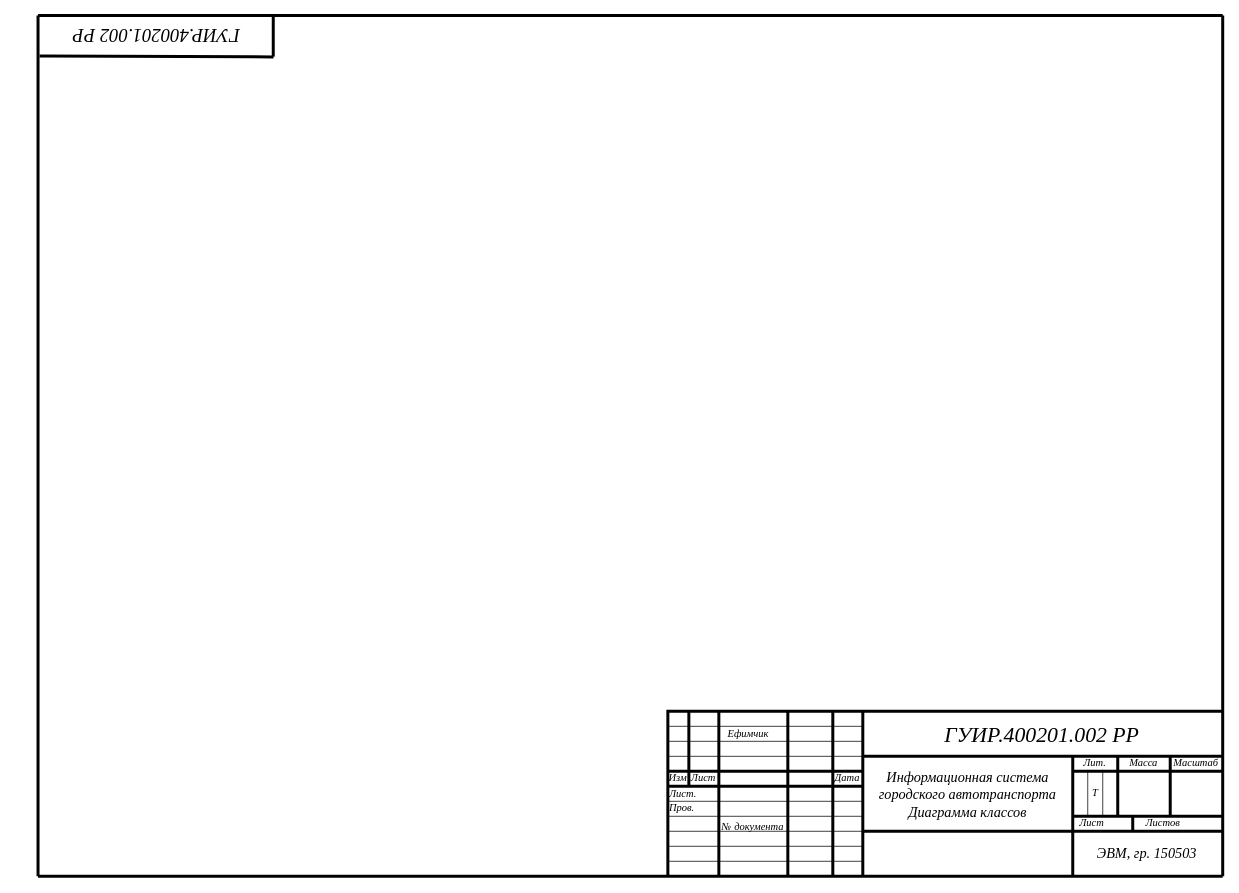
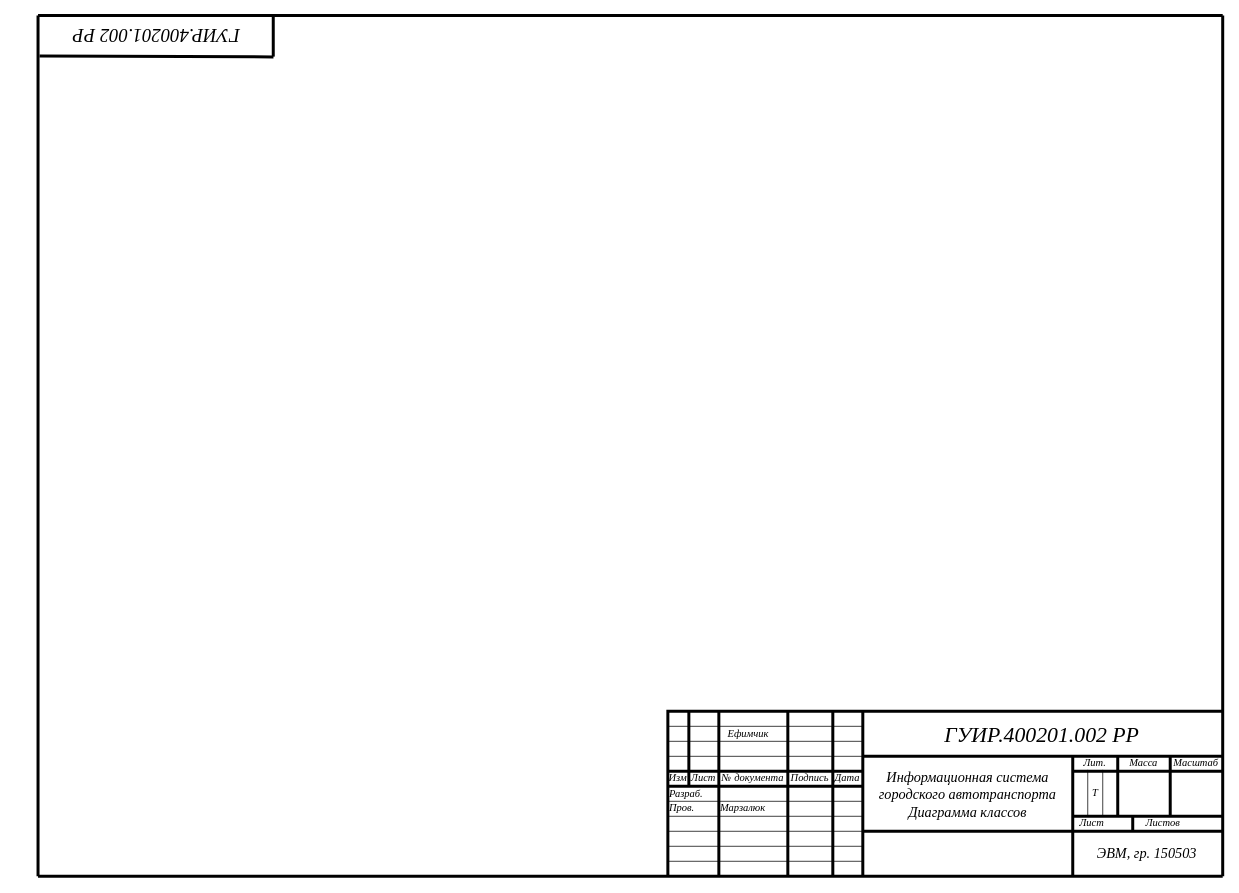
+ <mxCell id="44" value="&lt;font style=&quot;font-size: 14px; color: rgb(0, 0, 0); direction: ltr; letter-spacing: 0px; line-height: 120%; opacity: 1;&quot;&gt;&lt;i style=&quot;font-size: 14px;&quot;&gt;Подпись&lt;br style=&quot;font-size: 14px;&quot;&gt;&lt;/i&gt;&lt;/font&gt;" style="verticalAlign=middle;align=center;vsdxID=32;fillColor=none;gradientColor=none;shape=stencil(nZBLDoAgDERP0z3SIyjew0SURgSD+Lu9kMZoXLhwN9O+tukAlrNpJg1SzDH4QW/URgNYgZTkjA4UkwJUgGXng+6DX1zLfmoymdXo17xh5zmRJ6Q42BWCfc2oJfdAr+Yv+AP9Cb7OJ3H/2JG1HNGz/84klThPVCc=);strokeColor=none;strokeWidth=4;spacingTop=-1;spacingBottom=-1;spacingLeft=-1;spacingRight=0;labelBackgroundColor=none;rounded=0;html=1;whiteSpace=wrap;fontFamily=GOST type B;fontSource=https%3A%2F%2Fdrive.google.com%2Fuc%3Fexport%3Ddownload%26id%3D1UrnLVkHcLbHLojcf2ejICCGZ1GY9liKW;fontSize=14;spacing=0;" parent="10" vertex="1"><mxGeometry x="1052" y="1030.2" width="56" height="16" as="geometry" /></mxCell>
- <mxCell id="59" value="&lt;font style=&quot;font-size: 14px; color: rgb(0, 0, 0); direction: ltr; letter-spacing: 0px; line-height: 120%; opacity: 1;&quot;&gt;&lt;i style=&quot;font-size: 14px;&quot;&gt;Лист.&lt;br style=&quot;font-size: 14px;&quot;&gt;&lt;/i&gt;&lt;/font&gt;" style="verticalAlign=middle;align=left;vsdxID=236;fillColor=none;gradientColor=none;shape=stencil(nZBLDoAgDERP0z3SIyjew0SURgSD+Lu9kMZoXLhwN9O+tukAlrNpJg1SzDH4QW/URgNYgZTkjA4UkwJUgGXng+6DX1zLfmoymdXo17xh5zmRJ6Q42BWCfc2oJfdAr+Yv+AP9Cb7OJ3H/2JG1HNGz/84klThPVCc=);strokeColor=none;spacingTop=-1;spacingBottom=-1;spacingLeft=-1;spacingRight=0;labelBackgroundColor=none;rounded=0;html=1;whiteSpace=wrap;fontFamily=GOST type B;fontSource=https%3A%2F%2Fdrive.google.com%2Fuc%3Fexport%3Ddownload%26id%3D1UrnLVkHcLbHLojcf2ejICCGZ1GY9liKW;fontSize=14;spacing=0;" parent="58" vertex="1"><mxGeometry x="893" y="1051" width="62" height="16" as="geometry" /></mxCell>
+ <mxCell id="59" value="&lt;font style=&quot;font-size: 14px; color: rgb(0, 0, 0); direction: ltr; letter-spacing: 0px; line-height: 120%; opacity: 1;&quot;&gt;&lt;i style=&quot;font-size: 14px;&quot;&gt;Разраб.&lt;br style=&quot;font-size: 14px;&quot;&gt;&lt;/i&gt;&lt;/font&gt;" style="verticalAlign=middle;align=left;vsdxID=236;fillColor=none;gradientColor=none;shape=stencil(nZBLDoAgDERP0z3SIyjew0SURgSD+Lu9kMZoXLhwN9O+tukAlrNpJg1SzDH4QW/URgNYgZTkjA4UkwJUgGXng+6DX1zLfmoymdXo17xh5zmRJ6Q42BWCfc2oJfdAr+Yv+AP9Cb7OJ3H/2JG1HNGz/84klThPVCc=);strokeColor=none;spacingTop=-1;spacingBottom=-1;spacingLeft=-1;spacingRight=0;labelBackgroundColor=none;rounded=0;html=1;whiteSpace=wrap;fontFamily=GOST type B;fontSource=https%3A%2F%2Fdrive.google.com%2Fuc%3Fexport%3Ddownload%26id%3D1UrnLVkHcLbHLojcf2ejICCGZ1GY9liKW;fontSize=14;spacing=0;" parent="58" vertex="1"><mxGeometry x="893" y="1051" width="62" height="16" as="geometry" /></mxCell>
+ <mxCell id="56" value="&lt;font style=&quot;font-size: 14px; color: rgb(0, 0, 0); direction: ltr; letter-spacing: 0px; line-height: 120%; opacity: 1;&quot;&gt;&lt;i style=&quot;font-size: 14px;&quot;&gt;Марзалюк&lt;br style=&quot;font-size: 14px;&quot;&gt;&lt;/i&gt;&lt;/font&gt;" style="verticalAlign=middle;align=left;vsdxID=237;fillColor=none;gradientColor=none;shape=stencil(nZBLDoAgDERP0z3SIyjew0SURgSD+Lu9kMZoXLhwN9O+tukAlrNpJg1SzDH4QW/URgNYgZTkjA4UkwJUgGXng+6DX1zLfmoymdXo17xh5zmRJ6Q42BWCfc2oJfdAr+Yv+AP9Cb7OJ3H/2JG1HNGz/84klThPVCc=);strokeColor=none;spacingTop=-1;spacingBottom=-1;spacingLeft=-1;spacingRight=0;labelBackgroundColor=none;rounded=0;html=1;whiteSpace=wrap;fontFamily=GOST type B;fontSource=https%3A%2F%2Fdrive.google.com%2Fuc%3Fexport%3Ddownload%26id%3D1UrnLVkHcLbHLojcf2ejICCGZ1GY9liKW;fontSize=14;spacing=0;" parent="10" vertex="1"><mxGeometry x="961" y="1070.2" width="90" height="16" as="geometry" /></mxCell>
- <mxCell id="43" value="&lt;font style=&quot;font-size: 14px; color: rgb(0, 0, 0); direction: ltr; letter-spacing: 0px; line-height: 120%; opacity: 1;&quot;&gt;&lt;i style=&quot;font-size: 14px;&quot;&gt;№ документа&lt;br style=&quot;font-size: 14px;&quot;&gt;&lt;/i&gt;&lt;/font&gt;" style="verticalAlign=middle;align=center;vsdxID=31;fillColor=none;gradientColor=none;shape=stencil(nZBLDoAgDERP0z3SIyjew0SURgSD+Lu9kMZoXLhwN9O+tukAlrNpJg1SzDH4QW/URgNYgZTkjA4UkwJUgGXng+6DX1zLfmoymdXo17xh5zmRJ6Q42BWCfc2oJfdAr+Yv+AP9Cb7OJ3H/2JG1HNGz/84klThPVCc=);strokeColor=none;strokeWidth=4;spacingTop=-1;spacingBottom=-1;spacingLeft=-1;spacingRight=0;labelBackgroundColor=none;rounded=0;html=1;whiteSpace=wrap;fontFamily=GOST type B;fontSource=https%3A%2F%2Fdrive.google.com%2Fuc%3Fexport%3Ddownload%26id%3D1UrnLVkHcLbHLojcf2ejICCGZ1GY9liKW;fontSize=14;spacing=0;" parent="10" vertex="1"><mxGeometry x="960" y="1095.2" width="88" height="16" as="geometry" /></mxCell>
+ <mxCell id="43" value="&lt;font style=&quot;font-size: 14px; color: rgb(0, 0, 0); direction: ltr; letter-spacing: 0px; line-height: 120%; opacity: 1;&quot;&gt;&lt;i style=&quot;font-size: 14px;&quot;&gt;№ документа&lt;br style=&quot;font-size: 14px;&quot;&gt;&lt;/i&gt;&lt;/font&gt;" style="verticalAlign=middle;align=center;vsdxID=31;fillColor=none;gradientColor=none;shape=stencil(nZBLDoAgDERP0z3SIyjew0SURgSD+Lu9kMZoXLhwN9O+tukAlrNpJg1SzDH4QW/URgNYgZTkjA4UkwJUgGXng+6DX1zLfmoymdXo17xh5zmRJ6Q42BWCfc2oJfdAr+Yv+AP9Cb7OJ3H/2JG1HNGz/84klThPVCc=);strokeColor=none;strokeWidth=4;spacingTop=-1;spacingBottom=-1;spacingLeft=-1;spacingRight=0;labelBackgroundColor=none;rounded=0;html=1;whiteSpace=wrap;fontFamily=GOST type B;fontSource=https%3A%2F%2Fdrive.google.com%2Fuc%3Fexport%3Ddownload%26id%3D1UrnLVkHcLbHLojcf2ejICCGZ1GY9liKW;fontSize=14;spacing=0;" parent="10" vertex="1"><mxGeometry x="960" y="1030.2" width="88" height="16" as="geometry" /></mxCell>
